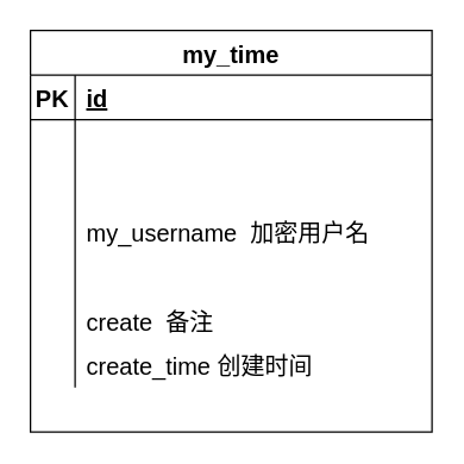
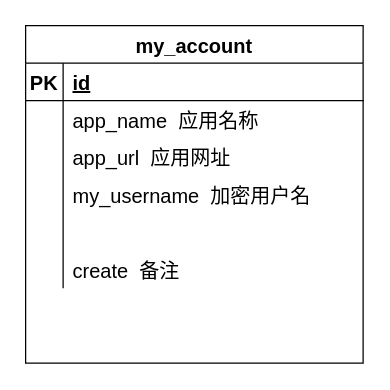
- <mxCell id="2" value="my_time" style="shape=table;startSize=30;container=1;collapsible=1;childLayout=tableLayout;fixedRows=1;rowLines=0;fontStyle=1;align=center;resizeLast=1;fontSize=16;" parent="1" vertex="1"><mxGeometry x="20" y="20" width="270" height="270" as="geometry" /></mxCell>
+ <mxCell id="2" value="my_account" style="shape=table;startSize=30;container=1;collapsible=1;childLayout=tableLayout;fixedRows=1;rowLines=0;fontStyle=1;align=center;resizeLast=1;fontSize=16;" parent="1" vertex="1"><mxGeometry x="20" y="20" width="270" height="270" as="geometry" /></mxCell>
+ <mxCell id="8" value="app_name  应用名称" style="shape=partialRectangle;connectable=0;fillColor=none;top=0;left=0;bottom=0;right=0;align=left;spacingLeft=6;overflow=hidden;fontSize=16;" parent="6" vertex="1"><mxGeometry x="30" width="240" height="30" as="geometry"><mxRectangle width="240" height="30" as="alternateBounds" /></mxGeometry></mxCell>
+ <mxCell id="11" value="app_url  应用网址" style="shape=partialRectangle;connectable=0;fillColor=none;top=0;left=0;bottom=0;right=0;align=left;spacingLeft=6;overflow=hidden;fontSize=16;" parent="9" vertex="1"><mxGeometry x="30" width="240" height="30" as="geometry"><mxRectangle width="240" height="30" as="alternateBounds" /></mxGeometry></mxCell>
- <mxCell id="22" value="create_time 创建时间" style="shape=partialRectangle;connectable=0;fillColor=none;top=0;left=0;bottom=0;right=0;align=left;spacingLeft=6;overflow=hidden;fontSize=16;" parent="20" vertex="1"><mxGeometry x="30" width="240" height="30" as="geometry"><mxRectangle width="240" height="30" as="alternateBounds" /></mxGeometry></mxCell>
